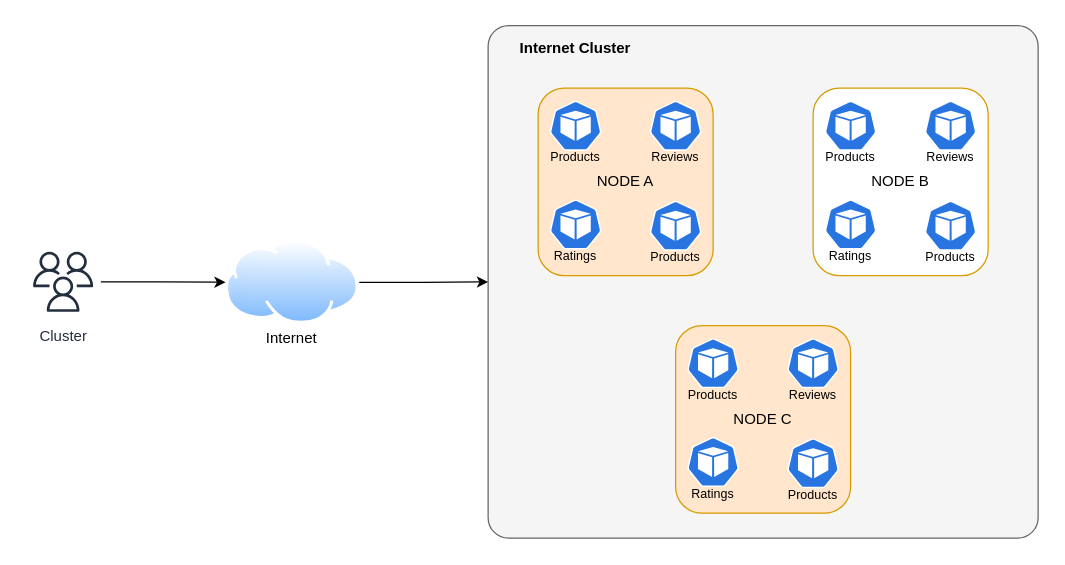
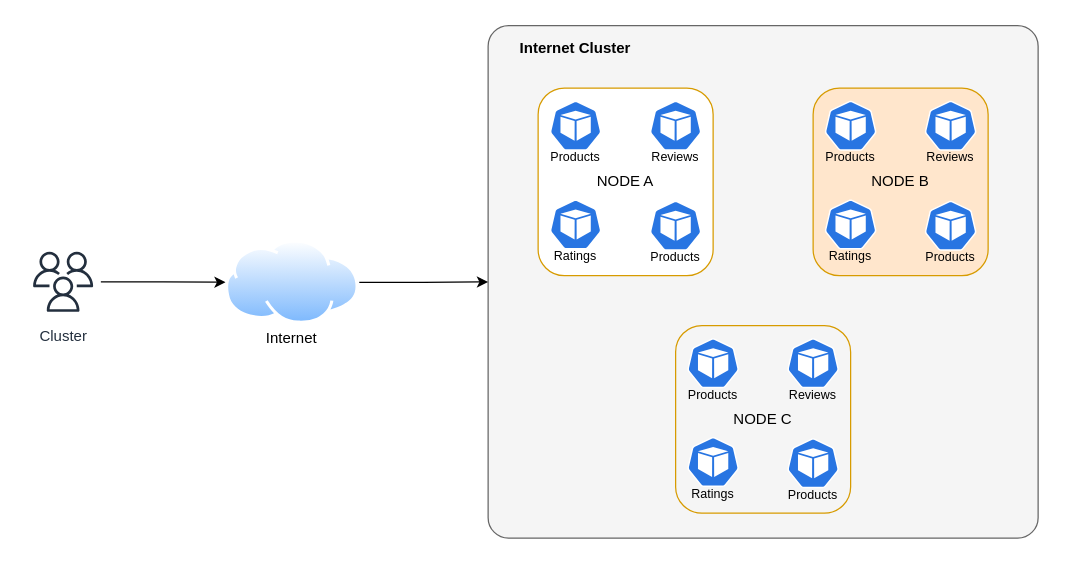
- <mxCell id="6" value="&lt;font style=&quot;font-size: 12px&quot;&gt;NODE A&lt;/font&gt;" style="rounded=1;whiteSpace=wrap;html=1;fontSize=10;fillColor=#ffe6cc;strokeColor=#d79b00;" vertex="1" parent="5"><mxGeometry width="140" height="150" as="geometry" /></mxCell>
+ <mxCell id="6" value="&lt;font style=&quot;font-size: 12px&quot;&gt;NODE A&lt;/font&gt;" style="rounded=1;whiteSpace=wrap;html=1;fontSize=10;fillColor=#ffffff;strokeColor=#d79b00;" vertex="1" parent="5"><mxGeometry width="140" height="150" as="geometry" /></mxCell>
- <mxCell id="34" value="&lt;font style=&quot;font-size: 12px&quot;&gt;NODE B&lt;/font&gt;" style="rounded=1;whiteSpace=wrap;html=1;fontSize=10;fillColor=#ffffff;strokeColor=#d79b00;" vertex="1" parent="33"><mxGeometry width="140" height="150" as="geometry" /></mxCell>
+ <mxCell id="34" value="&lt;font style=&quot;font-size: 12px&quot;&gt;NODE B&lt;/font&gt;" style="rounded=1;whiteSpace=wrap;html=1;fontSize=10;fillColor=#ffe6cc;strokeColor=#d79b00;" vertex="1" parent="33"><mxGeometry width="140" height="150" as="geometry" /></mxCell>
- <mxCell id="20" value="&lt;font style=&quot;font-size: 12px&quot;&gt;NODE C&lt;/font&gt;" style="rounded=1;whiteSpace=wrap;html=1;fontSize=10;fillColor=#ffe6cc;strokeColor=#d79b00;" vertex="1" parent="19"><mxGeometry width="140" height="150" as="geometry" /></mxCell>
+ <mxCell id="20" value="&lt;font style=&quot;font-size: 12px&quot;&gt;NODE C&lt;/font&gt;" style="rounded=1;whiteSpace=wrap;html=1;fontSize=10;fillColor=#f5f5f5;strokeColor=#d79b00;" vertex="1" parent="19"><mxGeometry width="140" height="150" as="geometry" /></mxCell>
